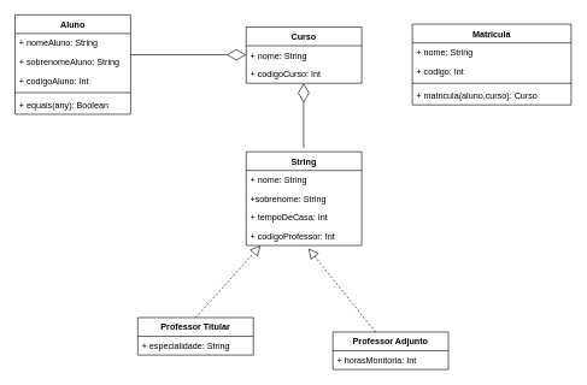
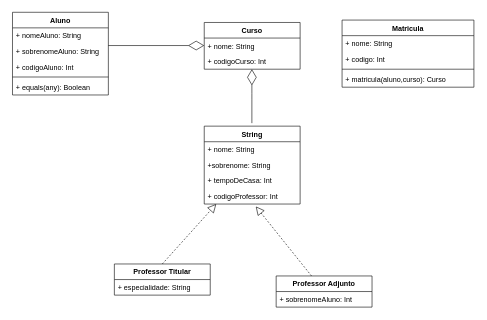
- <mxCell id="15" value="+ horasMonitoria: Int" style="text;strokeColor=none;fillColor=none;align=left;verticalAlign=top;spacingLeft=4;spacingRight=4;overflow=hidden;rotatable=0;points=[[0,0.5],[1,0.5]];portConstraint=eastwest;" parent="14" vertex="1"><mxGeometry y="26" width="160" height="26" as="geometry" /></mxCell>
+ <mxCell id="15" value="+ sobrenomeAluno: Int" style="text;strokeColor=none;fillColor=none;align=left;verticalAlign=top;spacingLeft=4;spacingRight=4;overflow=hidden;rotatable=0;points=[[0,0.5],[1,0.5]];portConstraint=eastwest;" parent="14" vertex="1"><mxGeometry y="26" width="160" height="26" as="geometry" /></mxCell>
